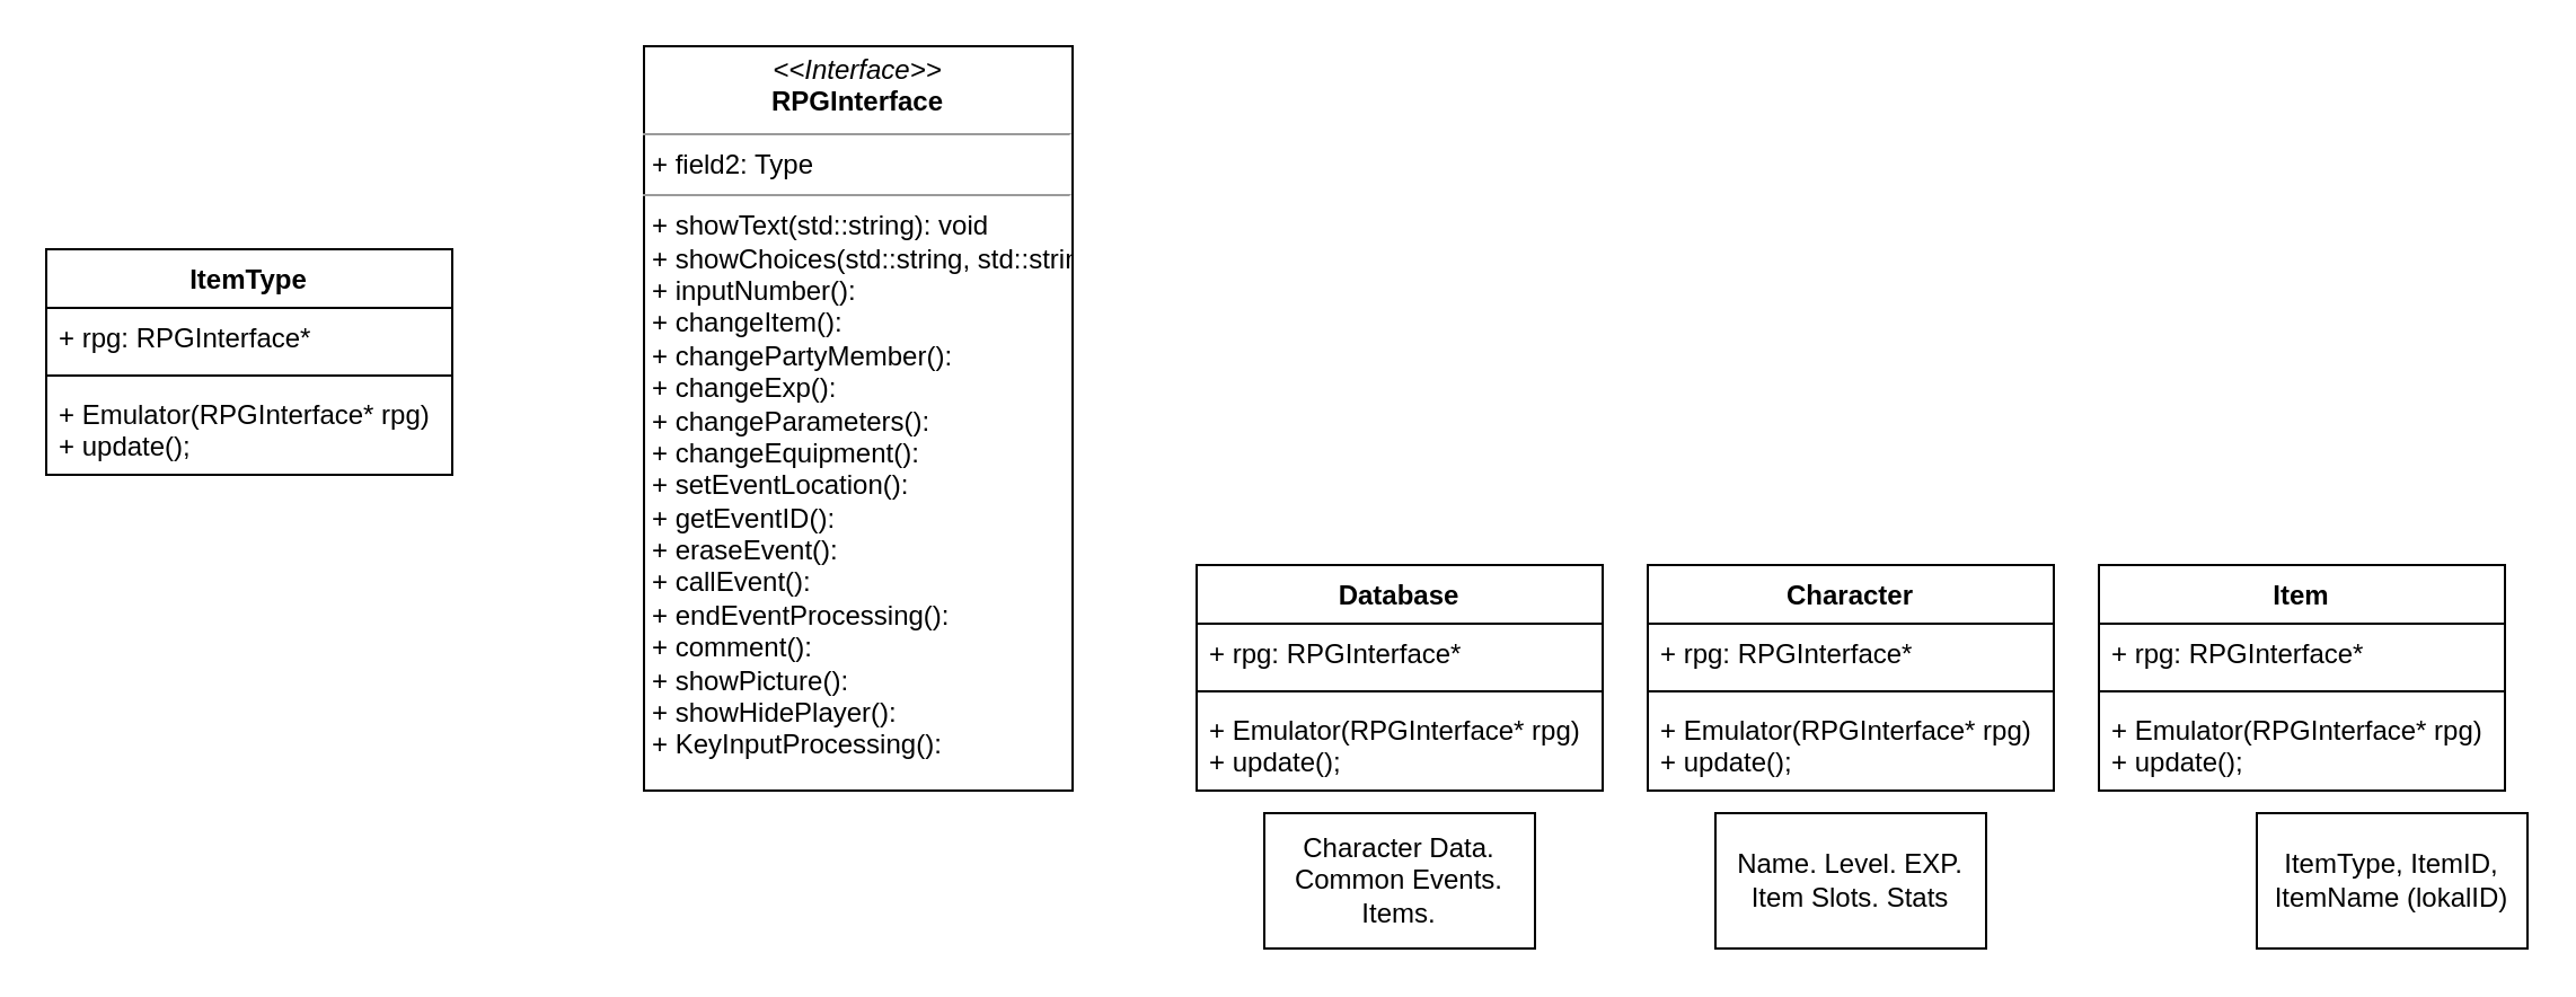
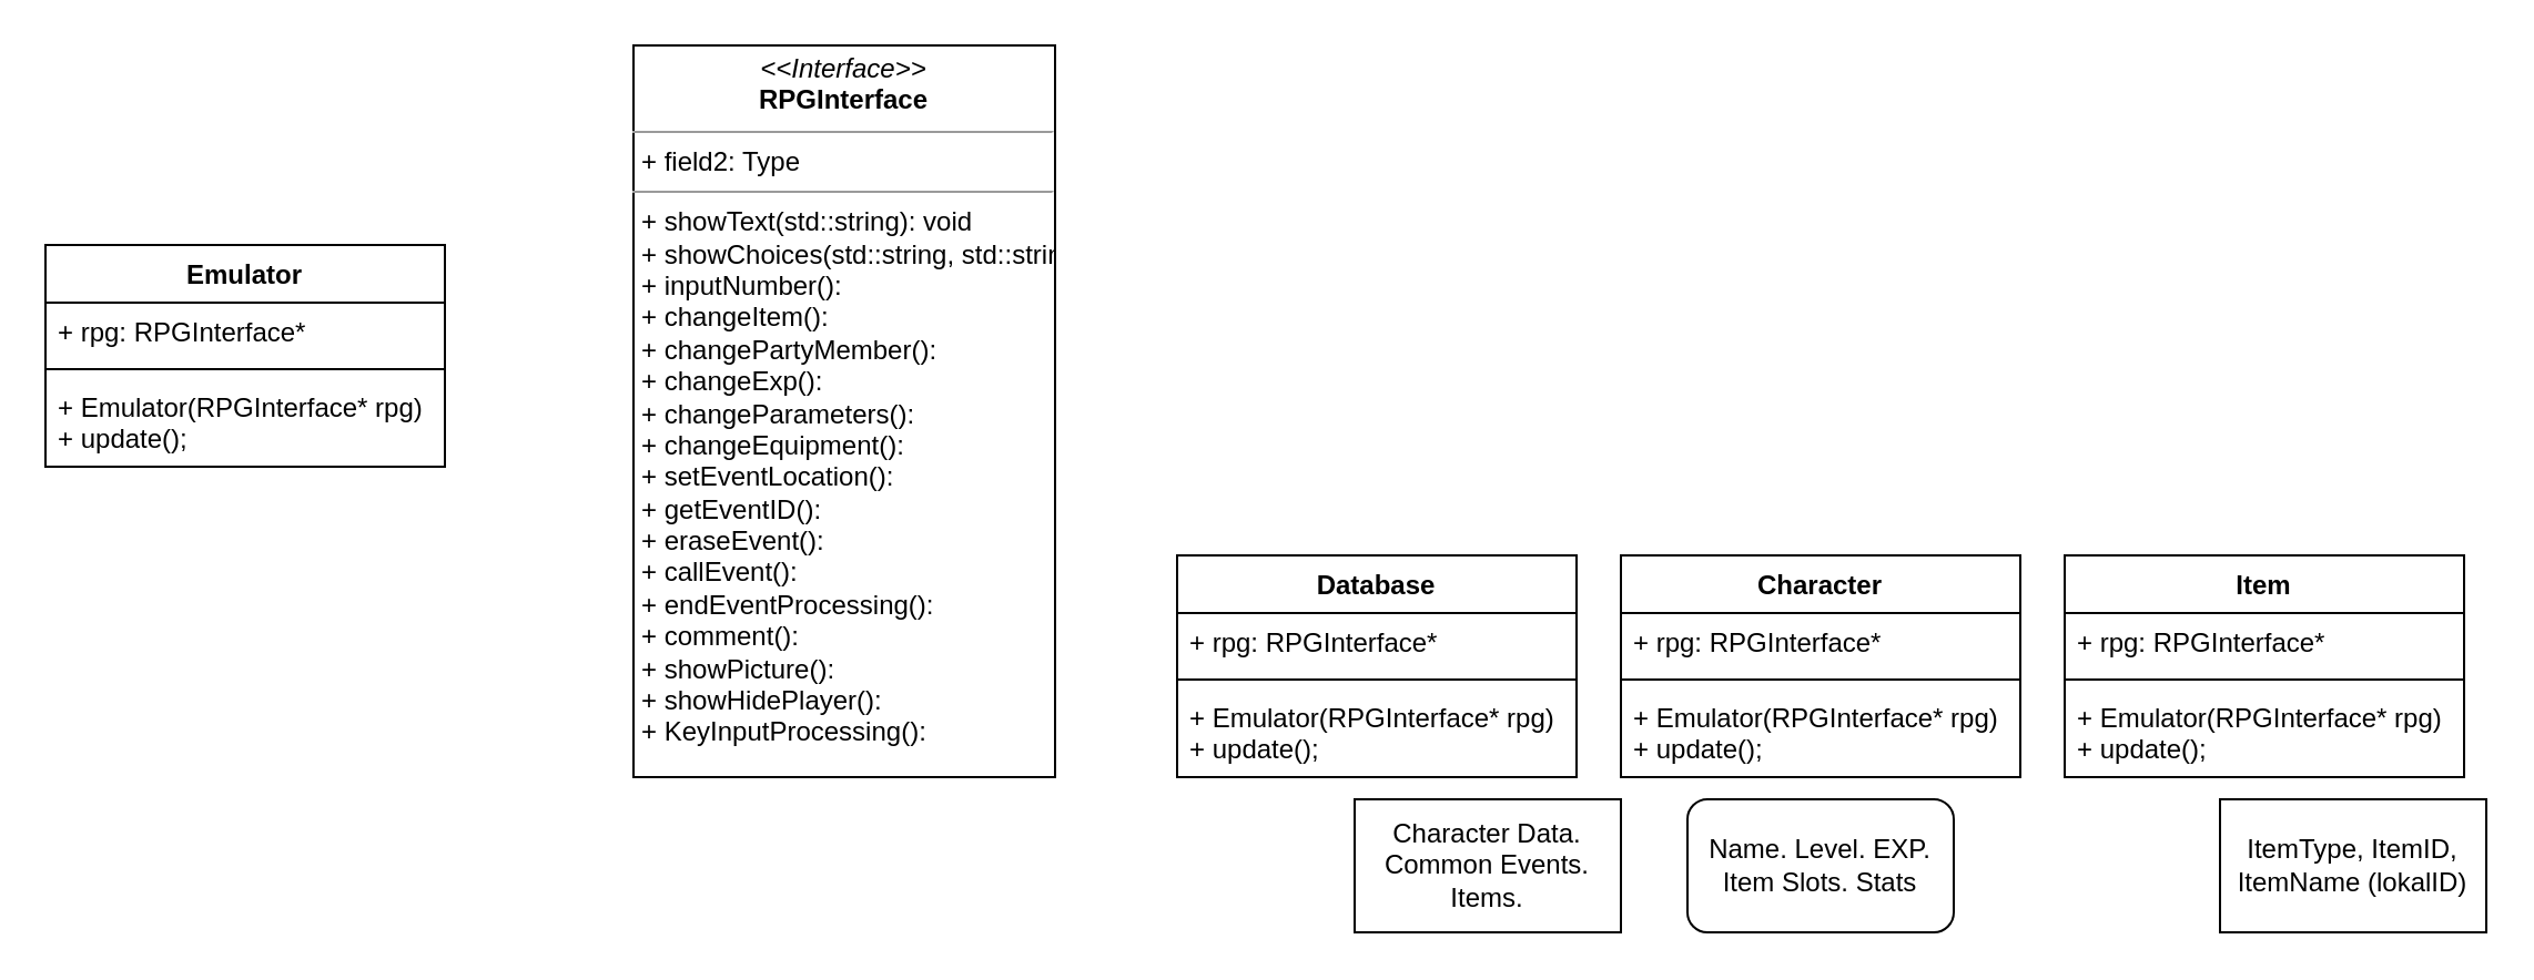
- <mxCell id="2" value="ItemType" style="swimlane;fontStyle=1;align=center;verticalAlign=top;childLayout=stackLayout;horizontal=1;startSize=26;horizontalStack=0;resizeParent=1;resizeParentMax=0;resizeLast=0;collapsible=1;marginBottom=0;" parent="1" vertex="1"><mxGeometry x="20" y="110" width="180" height="100" as="geometry" /></mxCell>
+ <mxCell id="2" value="Emulator" style="swimlane;fontStyle=1;align=center;verticalAlign=top;childLayout=stackLayout;horizontal=1;startSize=26;horizontalStack=0;resizeParent=1;resizeParentMax=0;resizeLast=0;collapsible=1;marginBottom=0;" parent="1" vertex="1"><mxGeometry x="20" y="110" width="180" height="100" as="geometry" /></mxCell>
- <mxCell id="11" value="Character Data.&lt;br&gt;Common Events.&lt;br&gt;Items." style="rounded=0;whiteSpace=wrap;html=1;" vertex="1" parent="1"><mxGeometry x="560" y="360" width="120" height="60" as="geometry" /></mxCell>
+ <mxCell id="11" value="Character Data.&lt;br&gt;Common Events.&lt;br&gt;Items." style="rounded=0;whiteSpace=wrap;html=1;" vertex="1" parent="1"><mxGeometry x="610" y="360" width="120" height="60" as="geometry" /></mxCell>
- <mxCell id="16" value="Name. Level. EXP. Item Slots. Stats" style="rounded=0;whiteSpace=wrap;html=1;" vertex="1" parent="1"><mxGeometry x="760" y="360" width="120" height="60" as="geometry" /></mxCell>
+ <mxCell id="16" value="Name. Level. EXP. Item Slots. Stats" style="whiteSpace=wrap;html=1;rounded=1;" vertex="1" parent="1"><mxGeometry x="760" y="360" width="120" height="60" as="geometry" /></mxCell>
